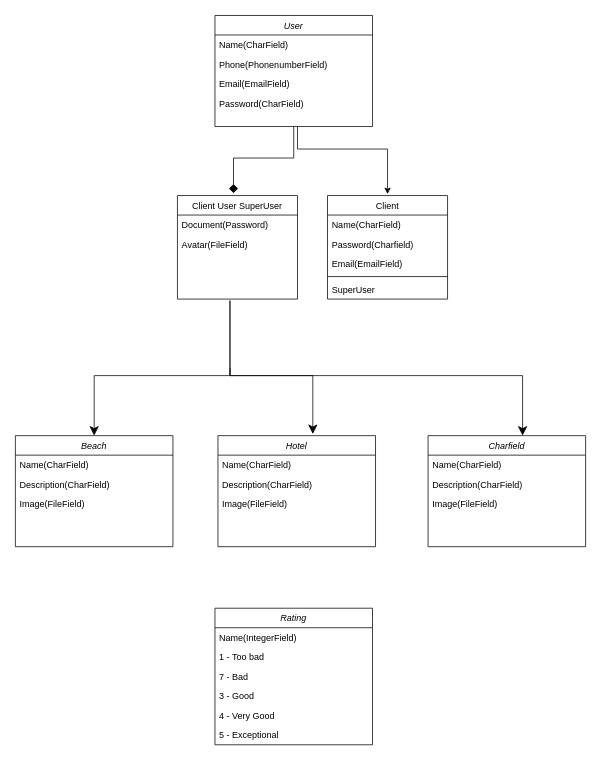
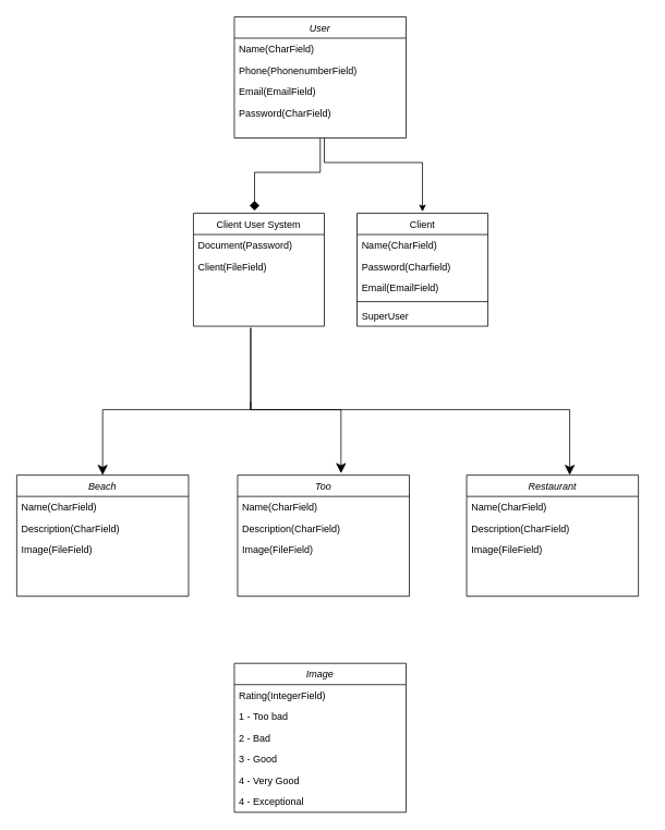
- <mxCell id="7" value="Client User SuperUser" style="swimlane;fontStyle=0;align=center;verticalAlign=top;childLayout=stackLayout;horizontal=1;startSize=26;horizontalStack=0;resizeParent=1;resizeLast=0;collapsible=1;marginBottom=0;rounded=0;shadow=0;strokeWidth=1;" parent="1" vertex="1"><mxGeometry x="236" y="260" width="160" height="138" as="geometry"><mxRectangle x="120" y="360" width="160" height="26" as="alternateBounds" /></mxGeometry></mxCell>
+ <mxCell id="7" value="Client User System" style="swimlane;fontStyle=0;align=center;verticalAlign=top;childLayout=stackLayout;horizontal=1;startSize=26;horizontalStack=0;resizeParent=1;resizeLast=0;collapsible=1;marginBottom=0;rounded=0;shadow=0;strokeWidth=1;" parent="1" vertex="1"><mxGeometry x="236" y="260" width="160" height="138" as="geometry"><mxRectangle x="120" y="360" width="160" height="26" as="alternateBounds" /></mxGeometry></mxCell>
- <mxCell id="9" value="Avatar(FileField)" style="text;align=left;verticalAlign=top;spacingLeft=4;spacingRight=4;overflow=hidden;rotatable=0;points=[[0,0.5],[1,0.5]];portConstraint=eastwest;rounded=0;shadow=0;html=0;" vertex="1" parent="7"><mxGeometry y="52" width="160" height="26" as="geometry" /></mxCell>
+ <mxCell id="9" value="Client(FileField)" style="text;align=left;verticalAlign=top;spacingLeft=4;spacingRight=4;overflow=hidden;rotatable=0;points=[[0,0.5],[1,0.5]];portConstraint=eastwest;rounded=0;shadow=0;html=0;" vertex="1" parent="7"><mxGeometry y="52" width="160" height="26" as="geometry" /></mxCell>
- <mxCell id="22" value="Hotel" style="swimlane;fontStyle=2;align=center;verticalAlign=top;childLayout=stackLayout;horizontal=1;startSize=26;horizontalStack=0;resizeParent=1;resizeLast=0;collapsible=1;marginBottom=0;rounded=0;shadow=0;strokeWidth=1;" vertex="1" parent="1"><mxGeometry x="290" y="580" width="210" height="148" as="geometry"><mxRectangle x="230" y="140" width="160" height="26" as="alternateBounds" /></mxGeometry></mxCell>
+ <mxCell id="22" value="Too" style="swimlane;fontStyle=2;align=center;verticalAlign=top;childLayout=stackLayout;horizontal=1;startSize=26;horizontalStack=0;resizeParent=1;resizeLast=0;collapsible=1;marginBottom=0;rounded=0;shadow=0;strokeWidth=1;" vertex="1" parent="1"><mxGeometry x="290" y="580" width="210" height="148" as="geometry"><mxRectangle x="230" y="140" width="160" height="26" as="alternateBounds" /></mxGeometry></mxCell>
- <mxCell id="26" value="Charfield" style="swimlane;fontStyle=2;align=center;verticalAlign=top;childLayout=stackLayout;horizontal=1;startSize=26;horizontalStack=0;resizeParent=1;resizeLast=0;collapsible=1;marginBottom=0;rounded=0;shadow=0;strokeWidth=1;" vertex="1" parent="1"><mxGeometry x="570" y="580" width="210" height="148" as="geometry"><mxRectangle x="230" y="140" width="160" height="26" as="alternateBounds" /></mxGeometry></mxCell>
+ <mxCell id="26" value="Restaurant" style="swimlane;fontStyle=2;align=center;verticalAlign=top;childLayout=stackLayout;horizontal=1;startSize=26;horizontalStack=0;resizeParent=1;resizeLast=0;collapsible=1;marginBottom=0;rounded=0;shadow=0;strokeWidth=1;" vertex="1" parent="1"><mxGeometry x="570" y="580" width="210" height="148" as="geometry"><mxRectangle x="230" y="140" width="160" height="26" as="alternateBounds" /></mxGeometry></mxCell>
- <mxCell id="33" value="Rating" style="swimlane;fontStyle=2;align=center;verticalAlign=top;childLayout=stackLayout;horizontal=1;startSize=26;horizontalStack=0;resizeParent=1;resizeLast=0;collapsible=1;marginBottom=0;rounded=0;shadow=0;strokeWidth=1;" vertex="1" parent="1"><mxGeometry x="286" y="810" width="210" height="182" as="geometry"><mxRectangle x="230" y="140" width="160" height="26" as="alternateBounds" /></mxGeometry></mxCell>
+ <mxCell id="33" value="Image" style="swimlane;fontStyle=2;align=center;verticalAlign=top;childLayout=stackLayout;horizontal=1;startSize=26;horizontalStack=0;resizeParent=1;resizeLast=0;collapsible=1;marginBottom=0;rounded=0;shadow=0;strokeWidth=1;" vertex="1" parent="1"><mxGeometry x="286" y="810" width="210" height="182" as="geometry"><mxRectangle x="230" y="140" width="160" height="26" as="alternateBounds" /></mxGeometry></mxCell>
- <mxCell id="34" value="Name(IntegerField)" style="text;align=left;verticalAlign=top;spacingLeft=4;spacingRight=4;overflow=hidden;rotatable=0;points=[[0,0.5],[1,0.5]];portConstraint=eastwest;rounded=0;shadow=0;html=0;" vertex="1" parent="33"><mxGeometry y="26" width="210" height="26" as="geometry" /></mxCell>
+ <mxCell id="34" value="Rating(IntegerField)" style="text;align=left;verticalAlign=top;spacingLeft=4;spacingRight=4;overflow=hidden;rotatable=0;points=[[0,0.5],[1,0.5]];portConstraint=eastwest;rounded=0;shadow=0;html=0;" vertex="1" parent="33"><mxGeometry y="26" width="210" height="26" as="geometry" /></mxCell>
- <mxCell id="36" value="7 - Bad" style="text;align=left;verticalAlign=top;spacingLeft=4;spacingRight=4;overflow=hidden;rotatable=0;points=[[0,0.5],[1,0.5]];portConstraint=eastwest;rounded=0;shadow=0;html=0;" vertex="1" parent="33"><mxGeometry y="78" width="210" height="26" as="geometry" /></mxCell>
+ <mxCell id="36" value="2 - Bad" style="text;align=left;verticalAlign=top;spacingLeft=4;spacingRight=4;overflow=hidden;rotatable=0;points=[[0,0.5],[1,0.5]];portConstraint=eastwest;rounded=0;shadow=0;html=0;" vertex="1" parent="33"><mxGeometry y="78" width="210" height="26" as="geometry" /></mxCell>
- <mxCell id="39" value="5 - Exceptional" style="text;align=left;verticalAlign=top;spacingLeft=4;spacingRight=4;overflow=hidden;rotatable=0;points=[[0,0.5],[1,0.5]];portConstraint=eastwest;rounded=0;shadow=0;html=0;" vertex="1" parent="33"><mxGeometry y="156" width="210" height="26" as="geometry" /></mxCell>
+ <mxCell id="39" value="4 - Exceptional" style="text;align=left;verticalAlign=top;spacingLeft=4;spacingRight=4;overflow=hidden;rotatable=0;points=[[0,0.5],[1,0.5]];portConstraint=eastwest;rounded=0;shadow=0;html=0;" vertex="1" parent="33"><mxGeometry y="156" width="210" height="26" as="geometry" /></mxCell>
